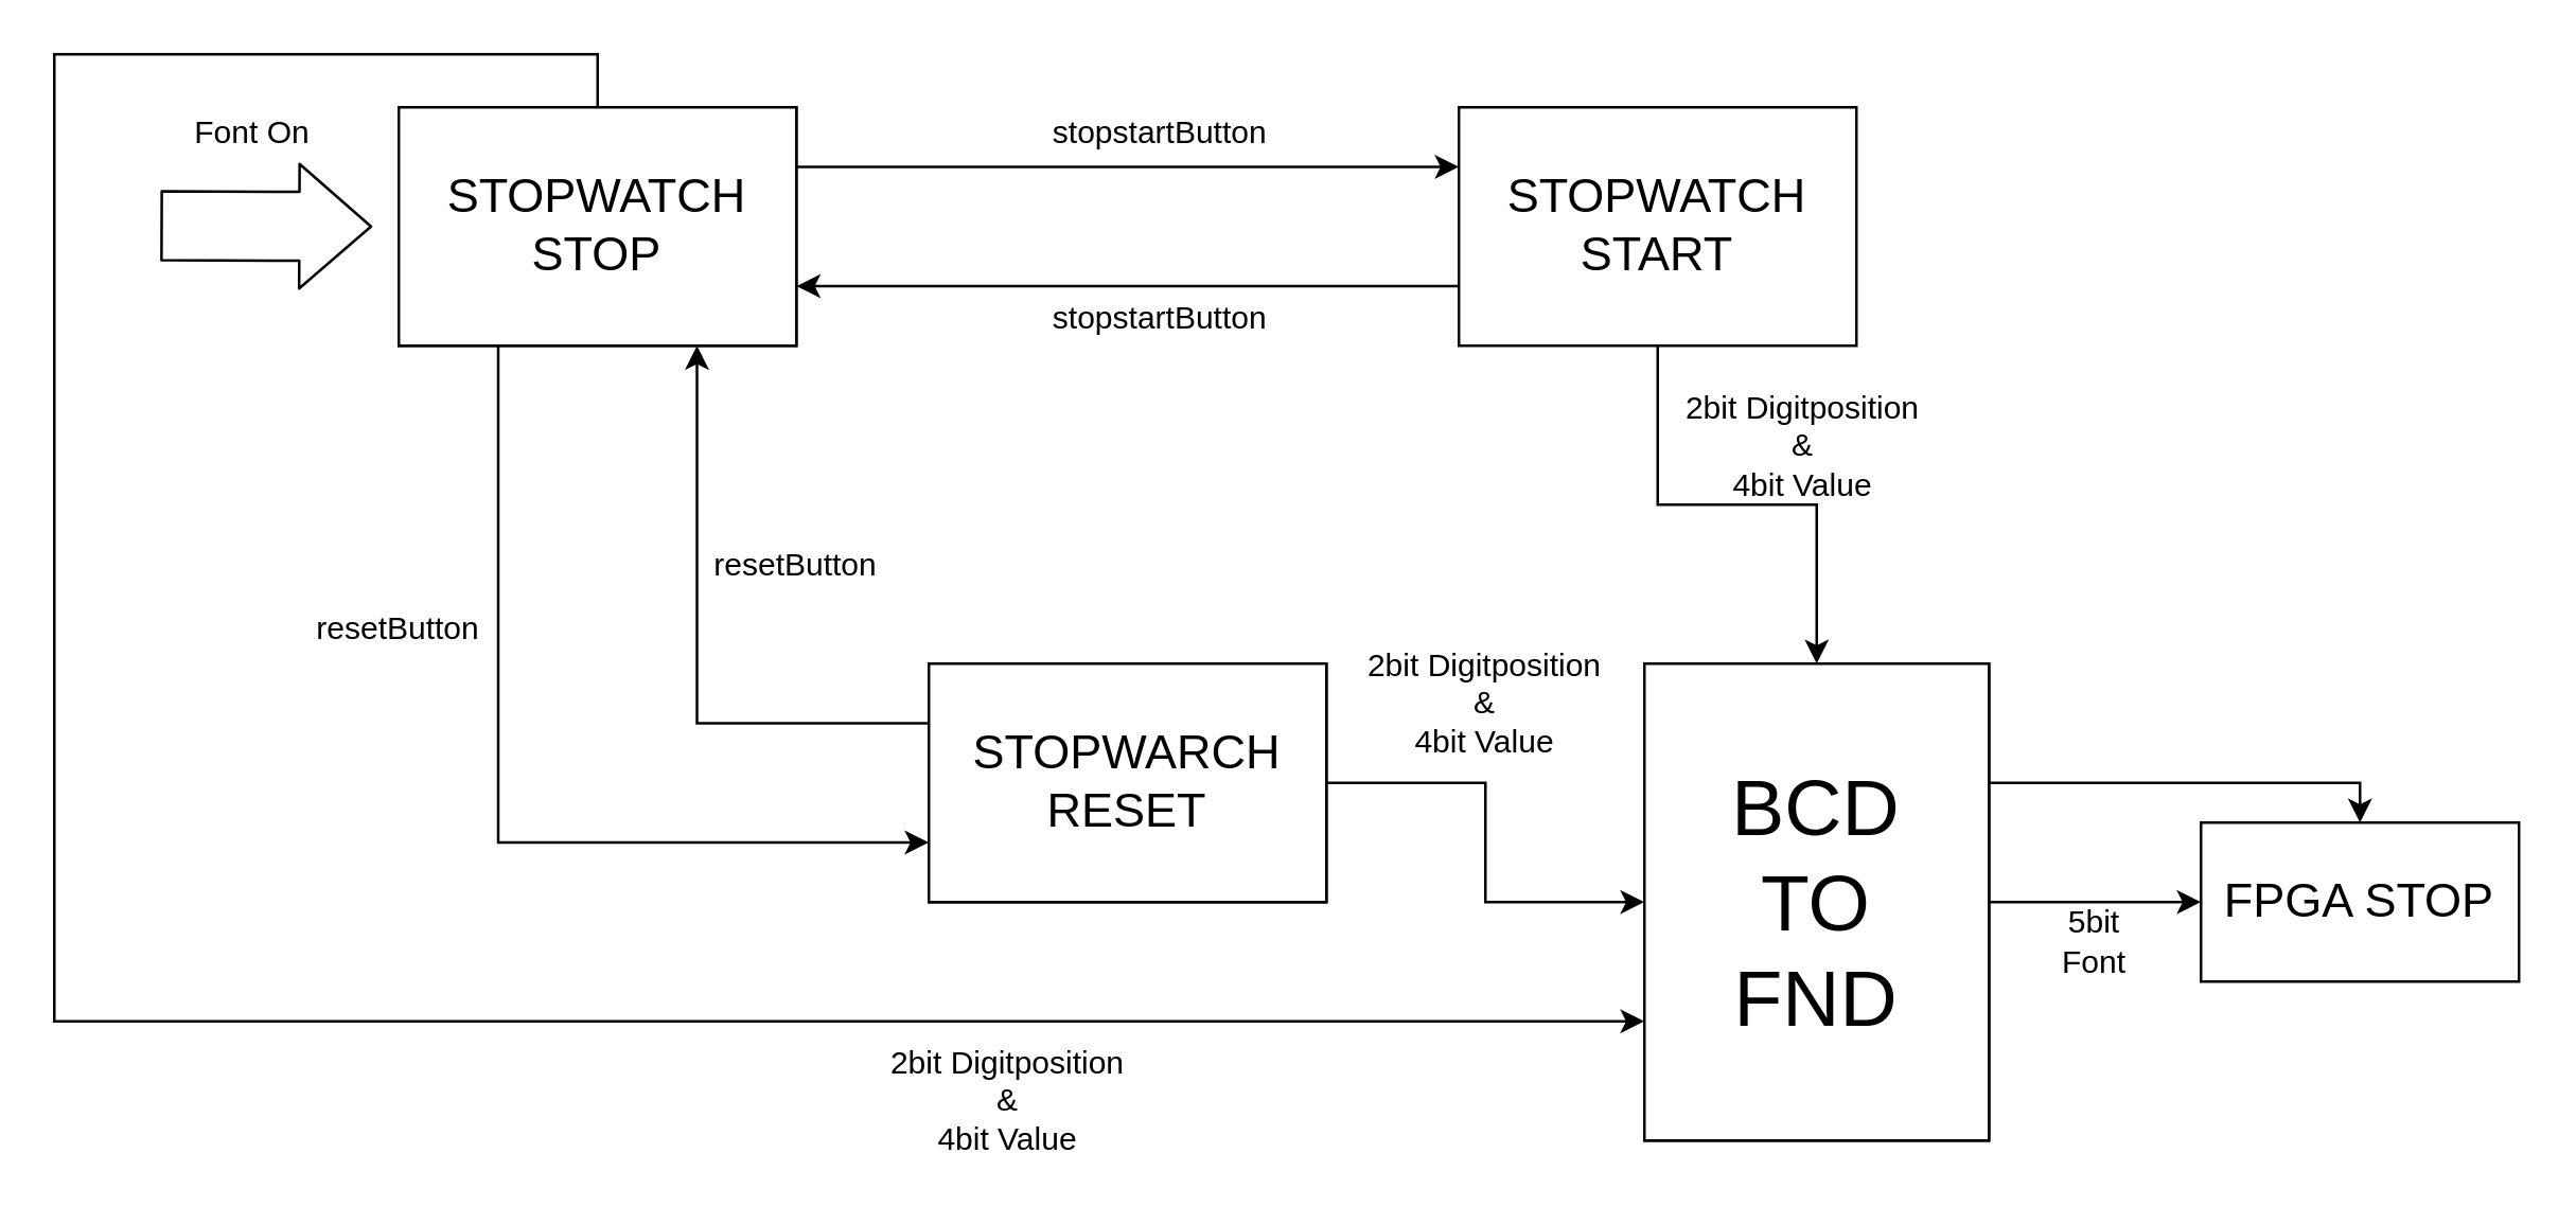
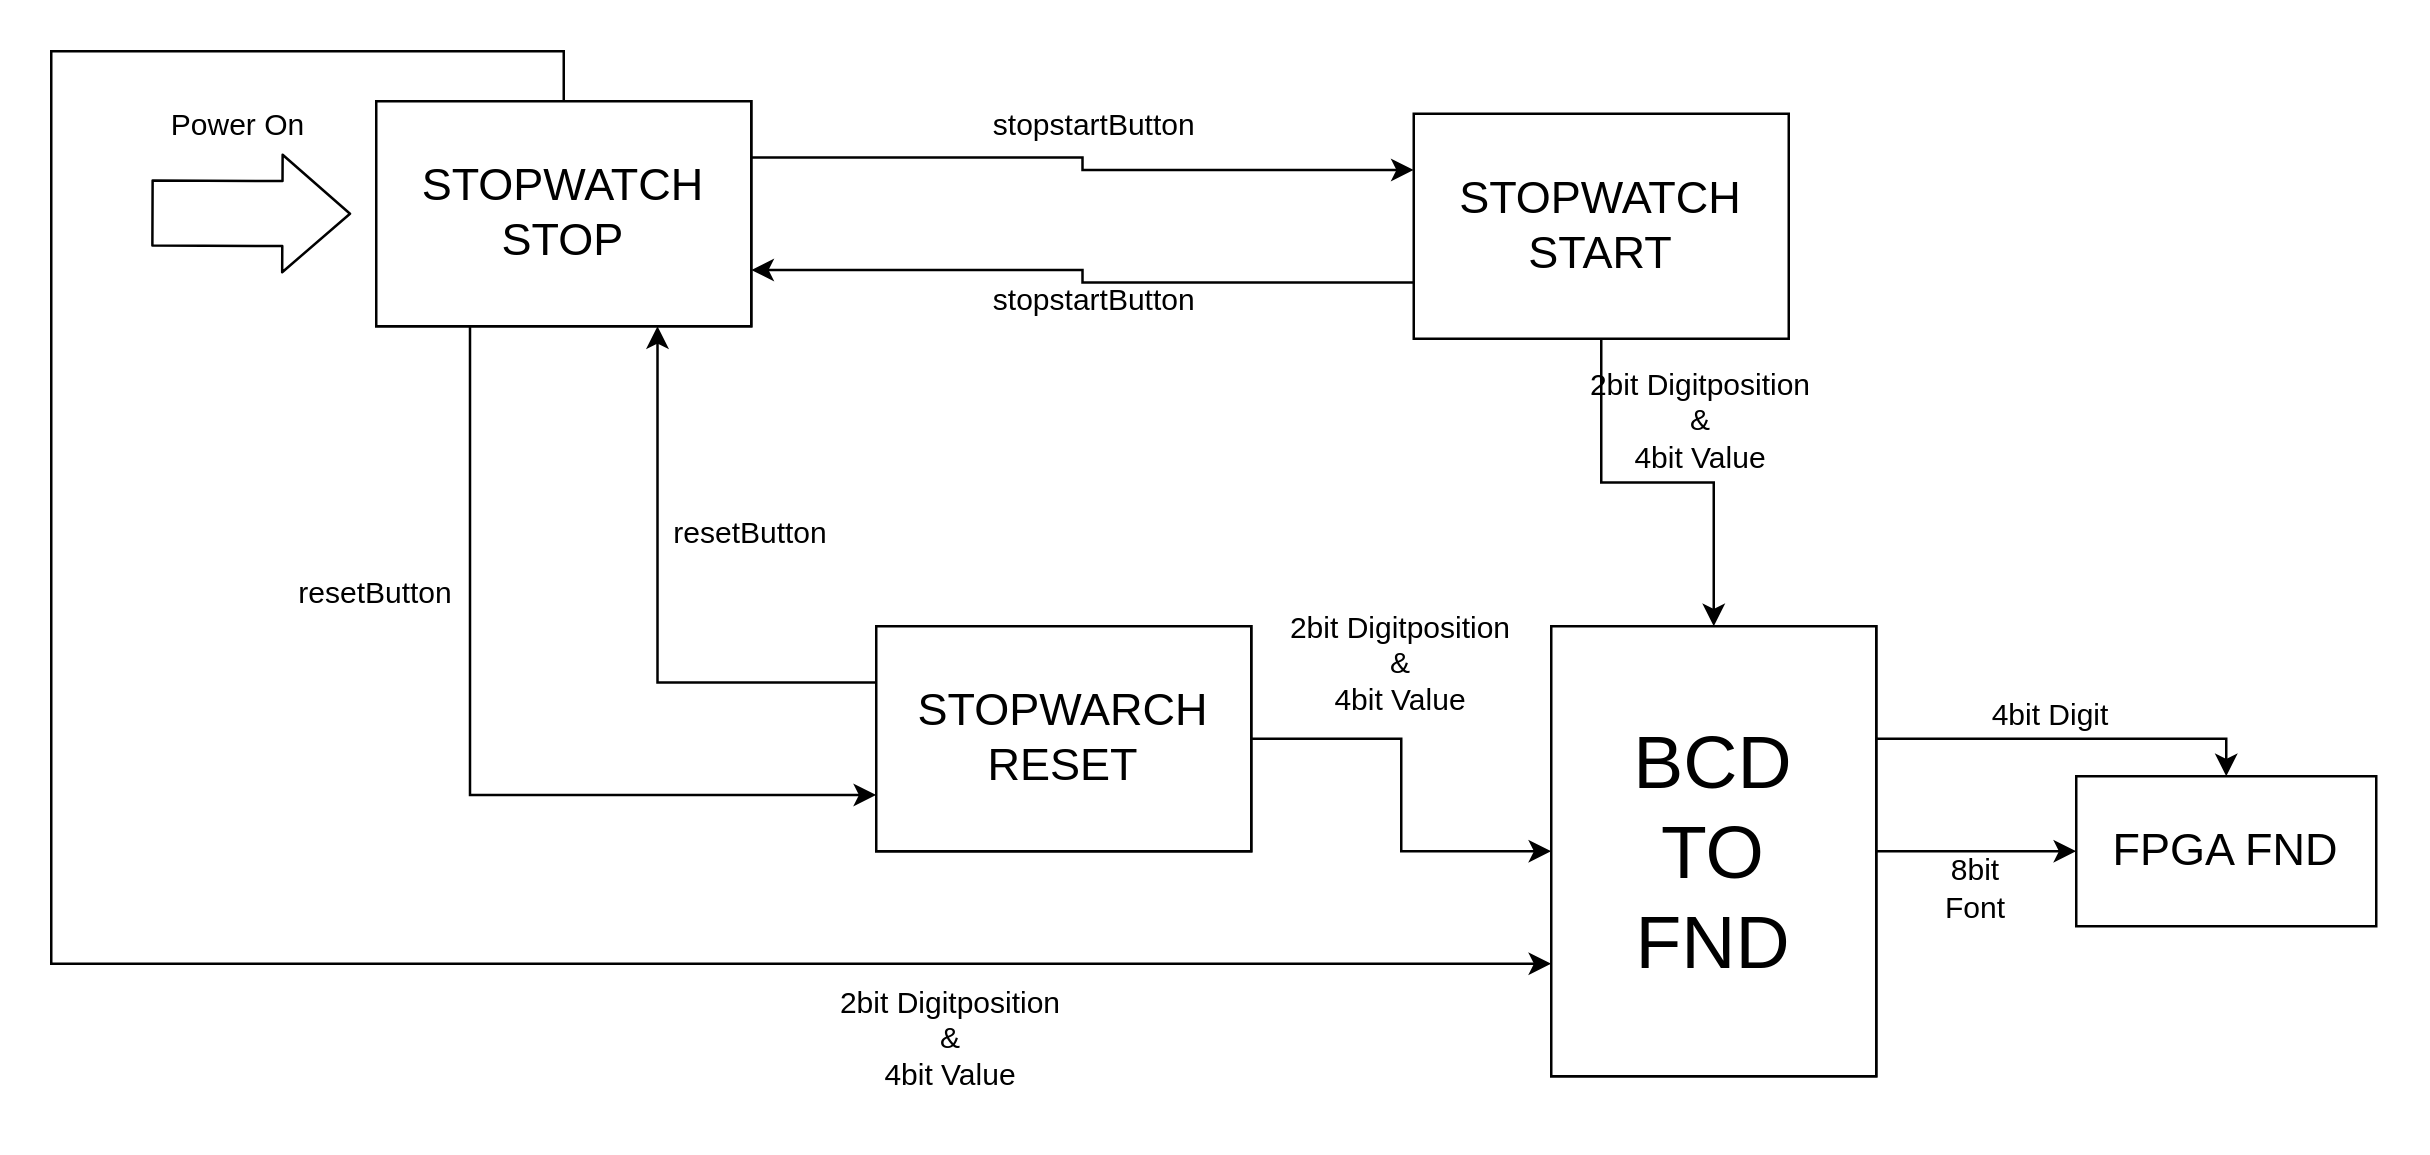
- <mxCell id="17" value="Font On" style="text;html=1;strokeColor=none;fillColor=none;align=center;verticalAlign=middle;whiteSpace=wrap;rounded=0;fontColor=#000000;" parent="1" vertex="1"><mxGeometry x="60" y="40" width="70" height="20" as="geometry" /></mxCell>
+ <mxCell id="17" value="Power On" style="text;html=1;strokeColor=none;fillColor=none;align=center;verticalAlign=middle;whiteSpace=wrap;rounded=0;fontColor=#000000;" parent="1" vertex="1"><mxGeometry x="60" y="40" width="70" height="20" as="geometry" /></mxCell>
- <mxCell id="8" value="&lt;font style=&quot;font-size: 18px&quot;&gt;STOPWATCH&lt;br&gt;START&lt;/font&gt;" style="rounded=0;whiteSpace=wrap;html=1;strokeColor=#000000;fontColor=#000000;fillColor=#FFFFFF;" parent="1" vertex="1"><mxGeometry x="550" y="40" width="150" height="90" as="geometry" /></mxCell>
+ <mxCell id="8" value="&lt;font style=&quot;font-size: 18px&quot;&gt;STOPWATCH&lt;br&gt;START&lt;/font&gt;" style="rounded=0;whiteSpace=wrap;html=1;strokeColor=#000000;fontColor=#000000;fillColor=#FFFFFF;" parent="1" vertex="1"><mxGeometry x="565" y="45" width="150" height="90" as="geometry" /></mxCell>
+ <mxCell id="25" value="4bit Digit" style="text;html=1;strokeColor=none;fillColor=none;align=center;verticalAlign=middle;whiteSpace=wrap;rounded=0;fontColor=#000000;" parent="1" vertex="1"><mxGeometry x="780" y="276" width="80" height="20" as="geometry" /></mxCell>
- <mxCell id="24" value="&lt;font style=&quot;font-size: 18px&quot;&gt;FPGA STOP&lt;/font&gt;" style="rounded=0;whiteSpace=wrap;html=1;strokeColor=#000000;fontColor=#000000;fillColor=#FFFFFF;" parent="1" vertex="1"><mxGeometry x="830" y="310" width="120" height="60" as="geometry" /></mxCell>
+ <mxCell id="24" value="&lt;font style=&quot;font-size: 18px&quot;&gt;FPGA FND&lt;/font&gt;" style="rounded=0;whiteSpace=wrap;html=1;strokeColor=#000000;fontColor=#000000;fillColor=#FFFFFF;" parent="1" vertex="1"><mxGeometry x="830" y="310" width="120" height="60" as="geometry" /></mxCell>
- <mxCell id="26" value="5bit Font" style="text;html=1;strokeColor=none;fillColor=none;align=center;verticalAlign=middle;whiteSpace=wrap;rounded=0;fontColor=#000000;" parent="1" vertex="1"><mxGeometry x="770" y="340" width="40" height="30" as="geometry" /></mxCell>
+ <mxCell id="26" value="8bit Font" style="text;html=1;strokeColor=none;fillColor=none;align=center;verticalAlign=middle;whiteSpace=wrap;rounded=0;fontColor=#000000;" parent="1" vertex="1"><mxGeometry x="770" y="340" width="40" height="30" as="geometry" /></mxCell>
